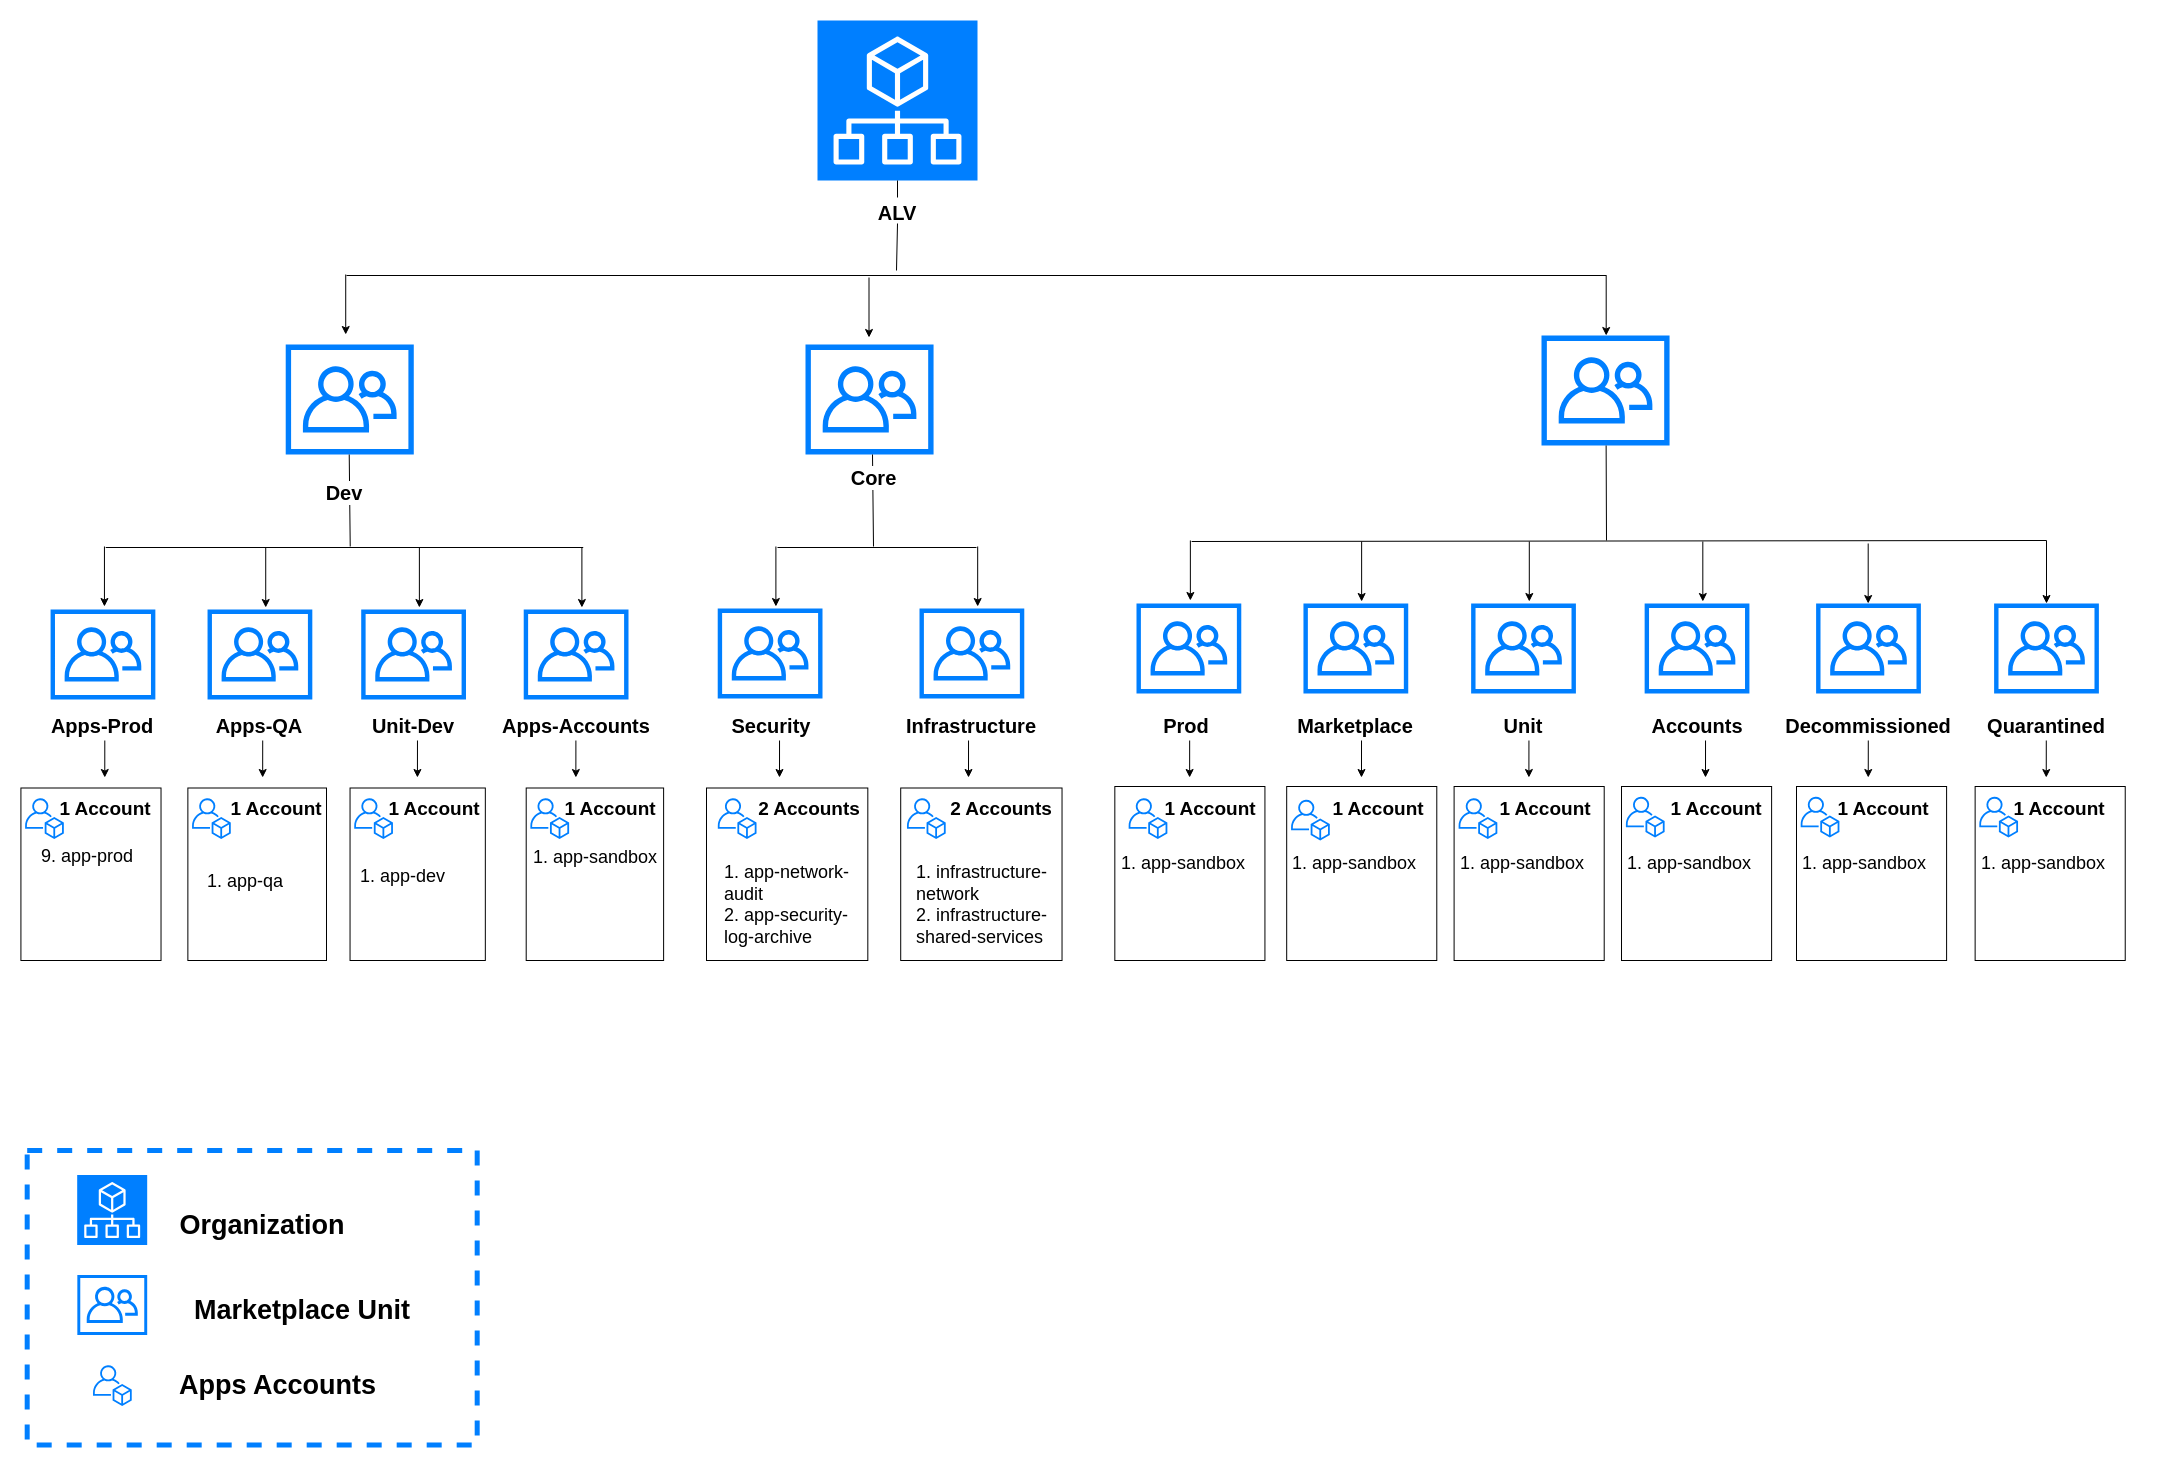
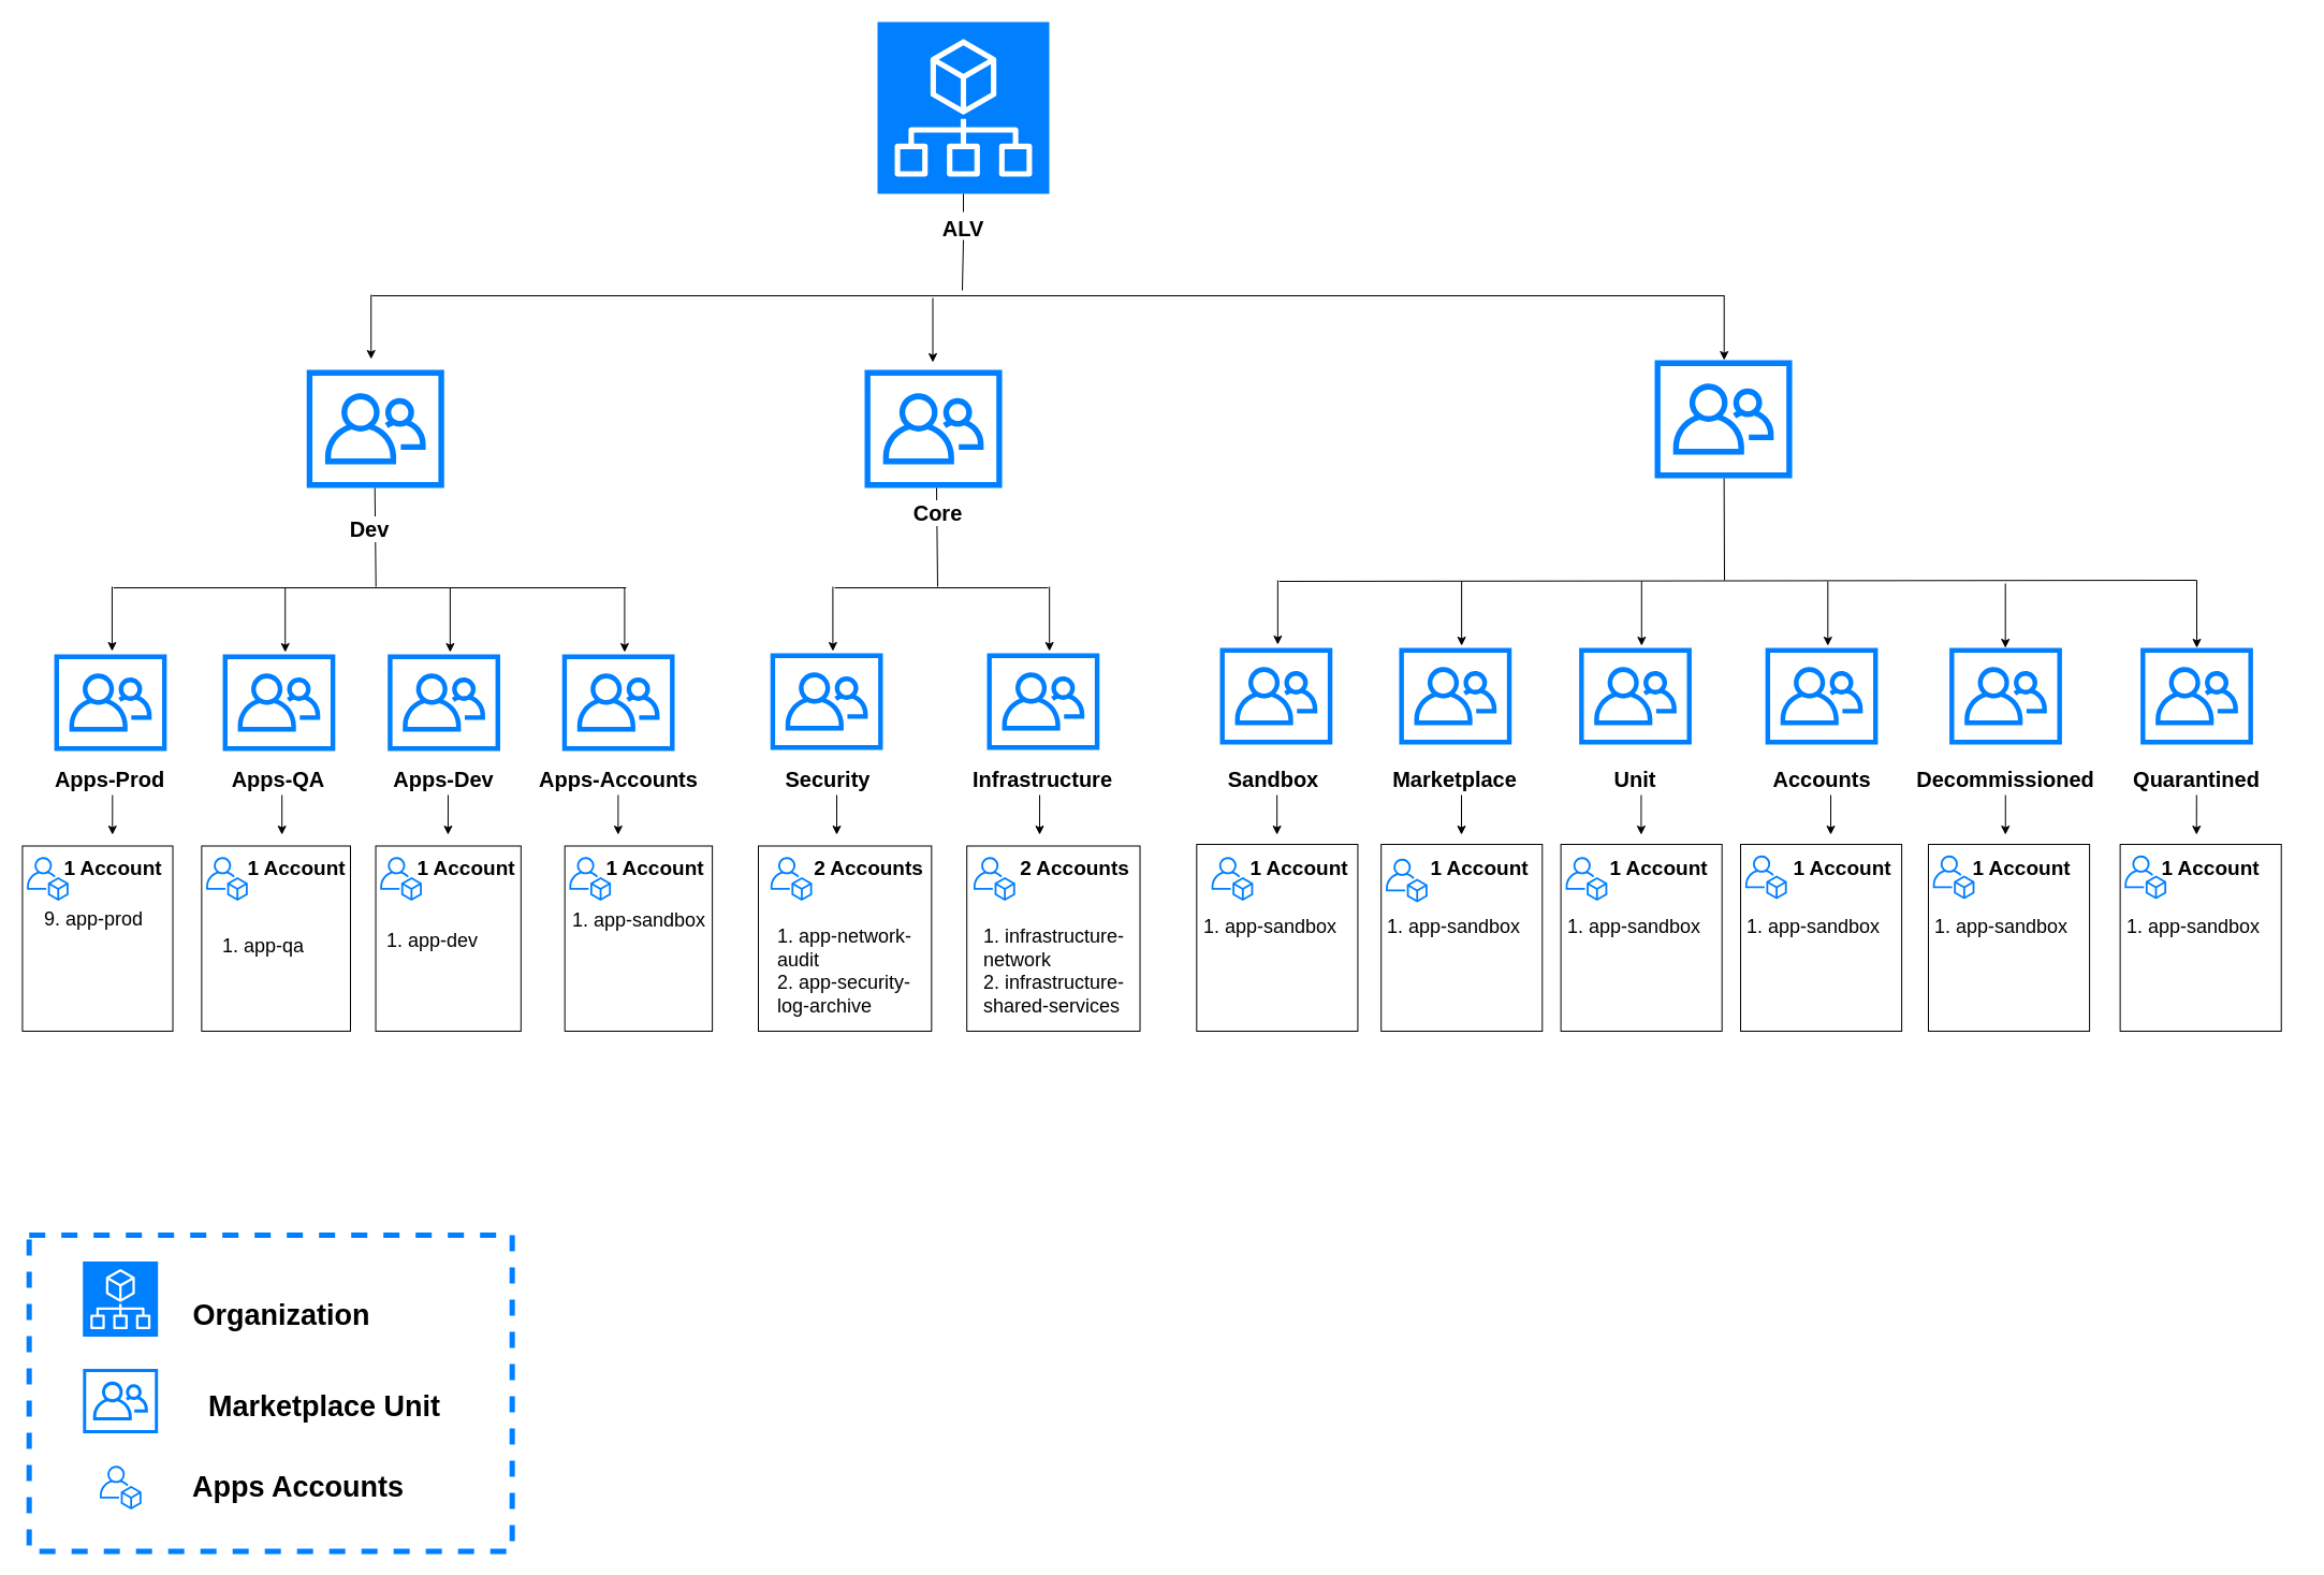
- <mxCell id="58" value="Unit-Dev" style="text;html=1;strokeColor=none;fillColor=none;align=center;verticalAlign=middle;whiteSpace=wrap;rounded=0;fontSize=20;fontStyle=1;labelBackgroundColor=default;" vertex="1" parent="1"><mxGeometry x="348.1" y="710" width="130" height="30" as="geometry" /></mxCell>
+ <mxCell id="58" value="Apps-Dev" style="text;html=1;strokeColor=none;fillColor=none;align=center;verticalAlign=middle;whiteSpace=wrap;rounded=0;fontSize=20;fontStyle=1;labelBackgroundColor=default;" vertex="1" parent="1"><mxGeometry x="348.1" y="710" width="130" height="30" as="geometry" /></mxCell>
- <mxCell id="66" value="Prod" style="text;html=1;strokeColor=none;fillColor=none;align=center;verticalAlign=middle;whiteSpace=wrap;rounded=0;fontSize=20;fontStyle=1;labelBackgroundColor=default;" vertex="1" parent="1"><mxGeometry x="1120.53" y="710" width="130" height="30" as="geometry" /></mxCell>
+ <mxCell id="66" value="Sandbox" style="text;html=1;strokeColor=none;fillColor=none;align=center;verticalAlign=middle;whiteSpace=wrap;rounded=0;fontSize=20;fontStyle=1;labelBackgroundColor=default;" vertex="1" parent="1"><mxGeometry x="1120.53" y="710" width="130" height="30" as="geometry" /></mxCell>
